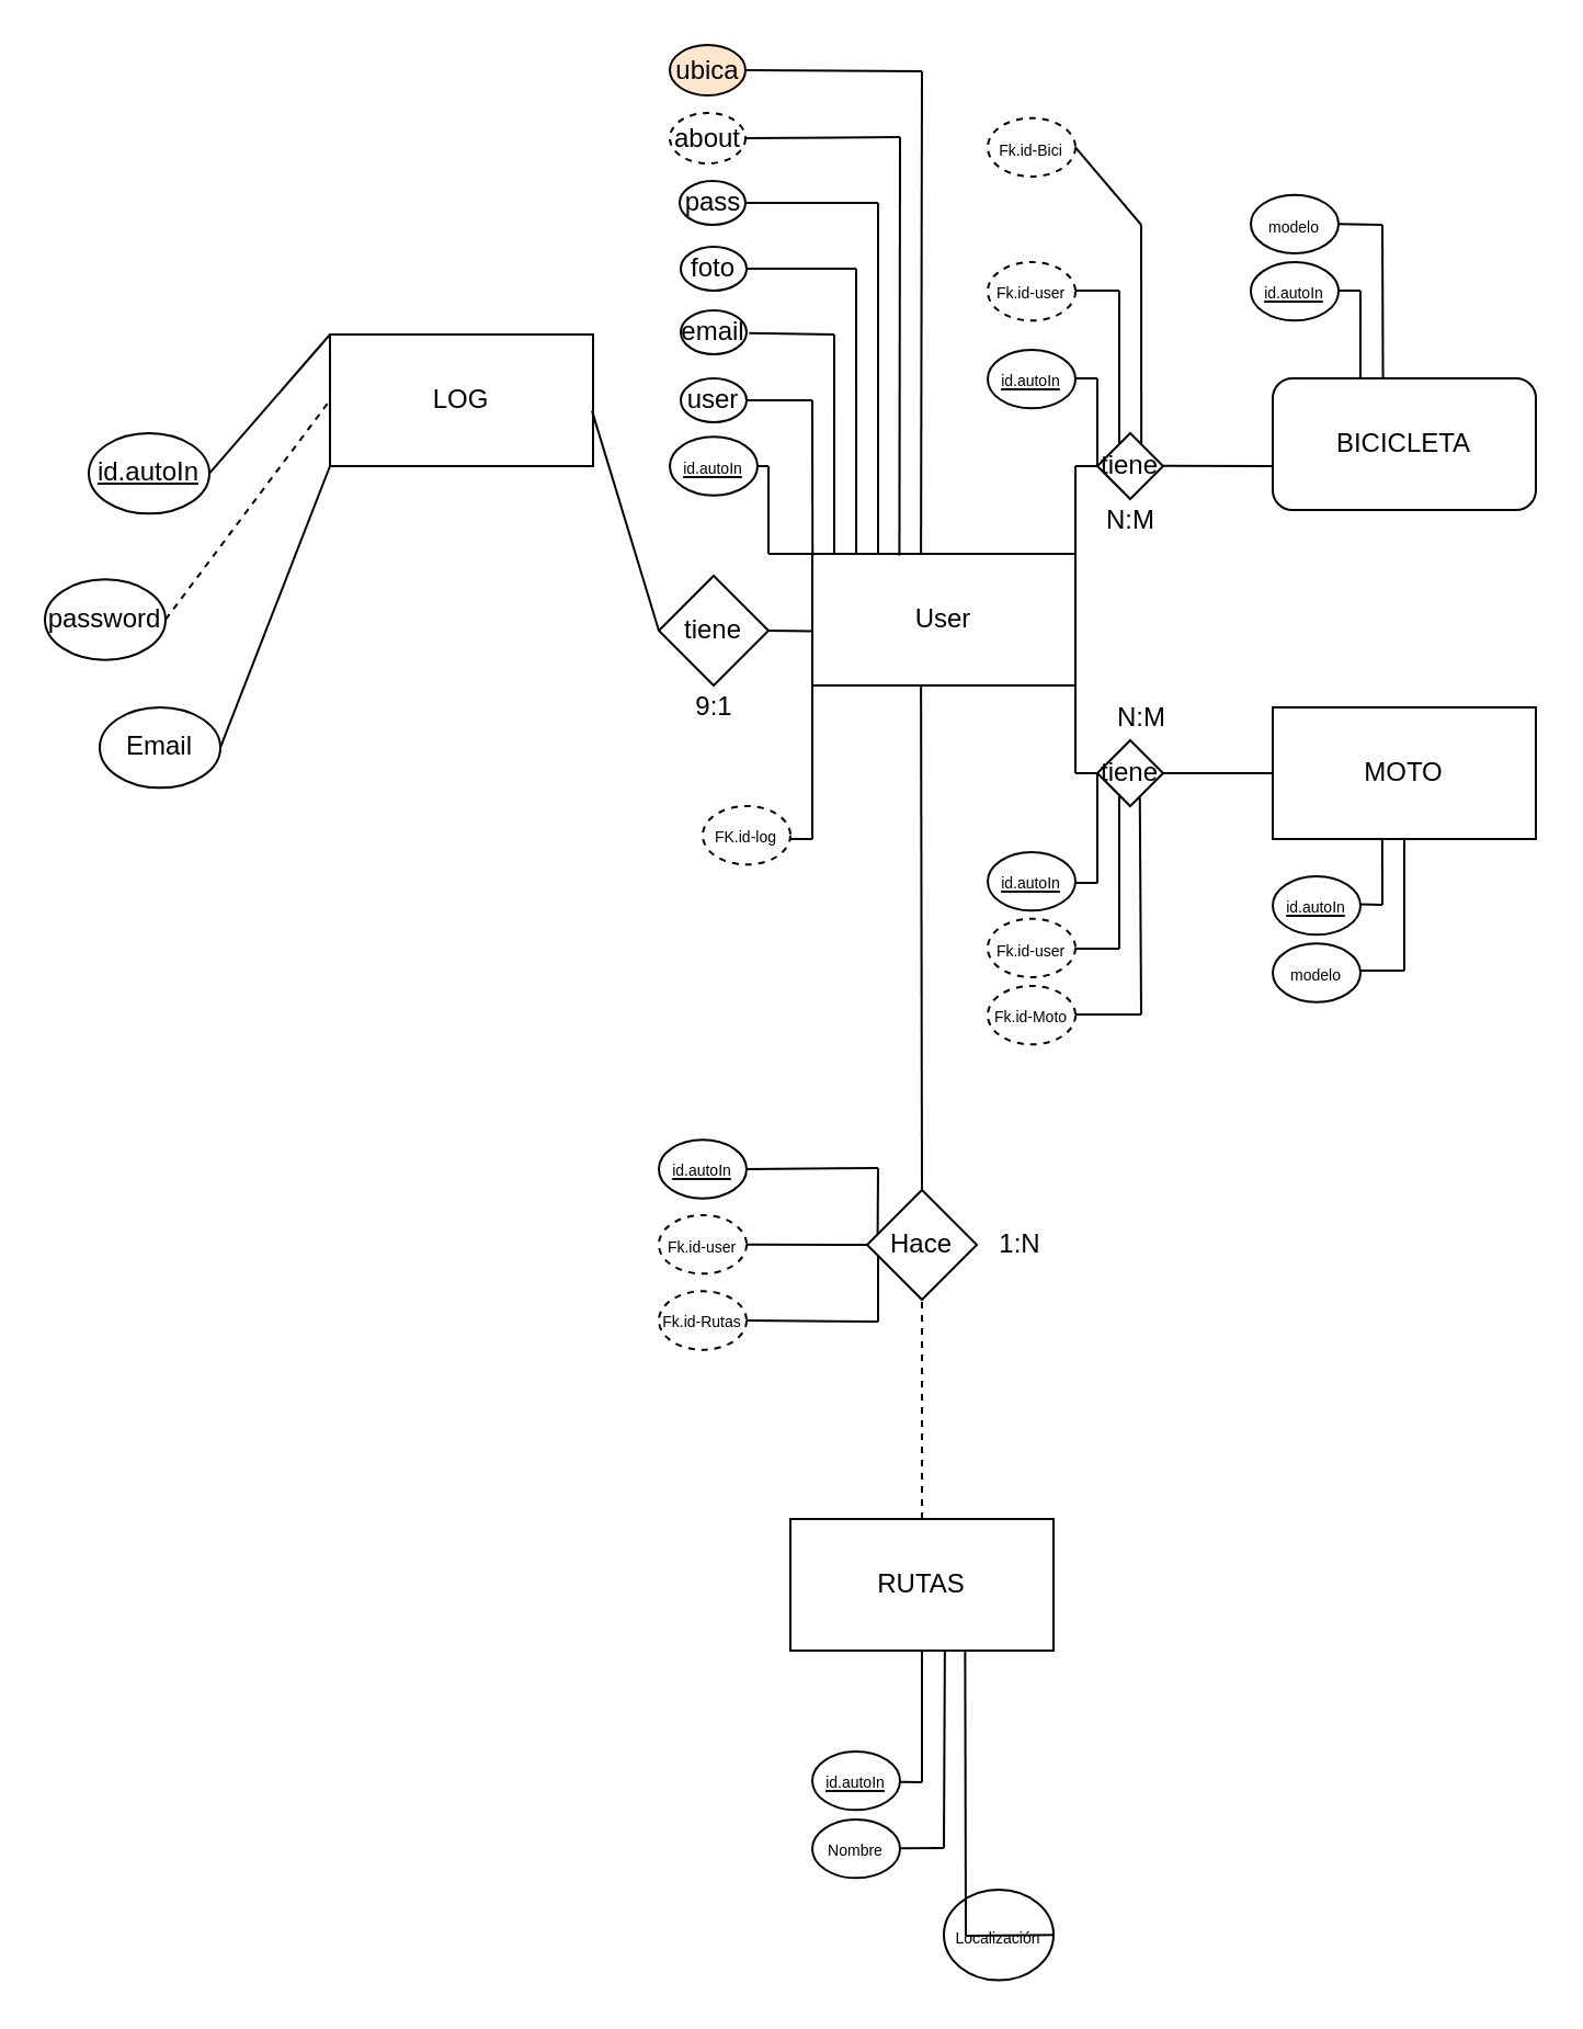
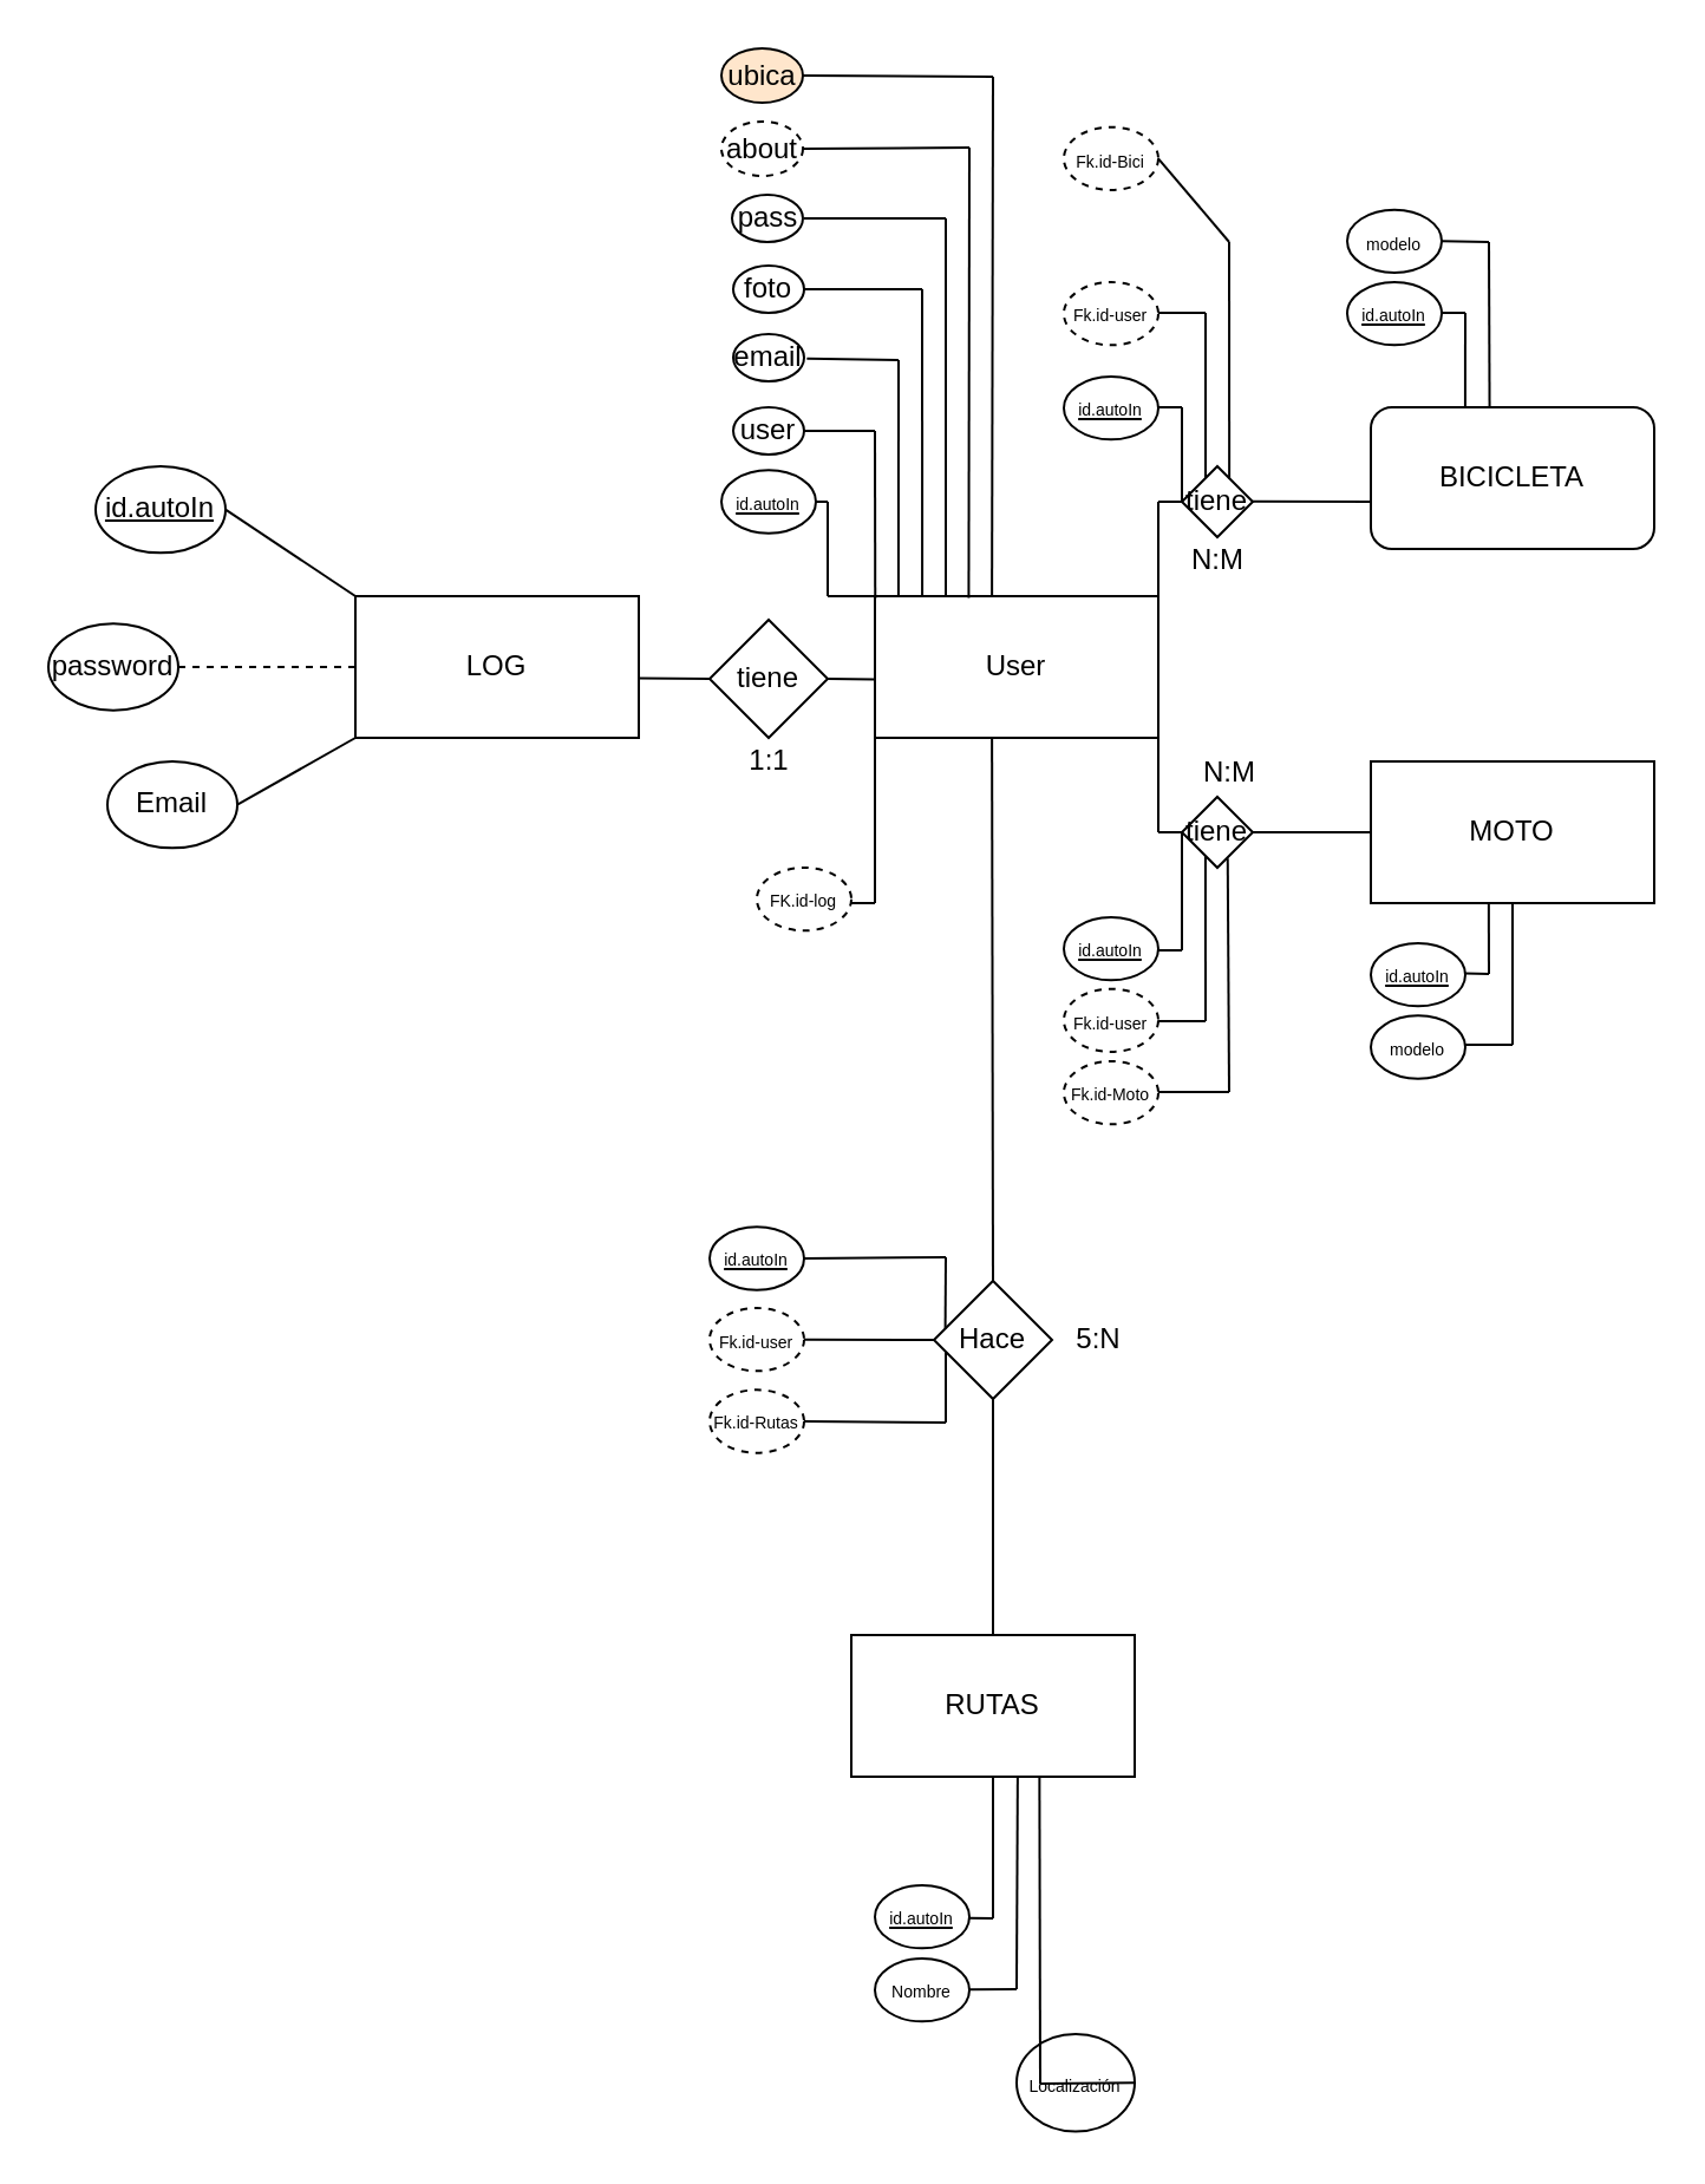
- <mxCell id="5" value="LOG&lt;br&gt;" style="rounded=0;whiteSpace=wrap;html=1;" parent="1" vertex="1"><mxGeometry x="150" y="152" width="120" height="60" as="geometry" /></mxCell>
+ <mxCell id="5" value="LOG&lt;br&gt;" style="rounded=0;whiteSpace=wrap;html=1;" parent="1" vertex="1"><mxGeometry x="150" y="252" width="120" height="60" as="geometry" /></mxCell>
- <mxCell id="10" value="9:1" style="text;html=1;align=center;verticalAlign=middle;resizable=0;points=[];autosize=1;strokeColor=none;fillColor=none;" parent="1" vertex="1"><mxGeometry x="310" y="312" width="30" height="20" as="geometry" /></mxCell>
+ <mxCell id="10" value="1:1" style="text;html=1;align=center;verticalAlign=middle;resizable=0;points=[];autosize=1;strokeColor=none;fillColor=none;" parent="1" vertex="1"><mxGeometry x="310" y="312" width="30" height="20" as="geometry" /></mxCell>
- <mxCell id="94" value="&lt;font style=&quot;font-size: 12px;&quot;&gt;1:N&lt;/font&gt;" style="text;html=1;strokeColor=none;fillColor=none;align=center;verticalAlign=middle;whiteSpace=wrap;rounded=0;fontSize=7;" parent="1" vertex="1"><mxGeometry x="435" y="552" width="60" height="30" as="geometry" /></mxCell>
+ <mxCell id="94" value="&lt;font style=&quot;font-size: 12px;&quot;&gt;5:N&lt;/font&gt;" style="text;html=1;strokeColor=none;fillColor=none;align=center;verticalAlign=middle;whiteSpace=wrap;rounded=0;fontSize=7;" parent="1" vertex="1"><mxGeometry x="435" y="552" width="60" height="30" as="geometry" /></mxCell>
- <mxCell id="23" value="" style="endArrow=none;html=1;rounded=0;entryX=0.5;entryY=1;entryDx=0;entryDy=0;exitX=0.5;exitY=0;exitDx=0;exitDy=0;dashed=1;" parent="1" source="6" target="21" edge="1"><mxGeometry width="50" height="50" relative="1" as="geometry"><mxPoint x="790" y="211.86" as="sourcePoint" /><mxPoint x="710" y="211.86" as="targetPoint" /></mxGeometry></mxCell>
+ <mxCell id="23" value="" style="endArrow=none;html=1;rounded=0;entryX=0.5;entryY=1;entryDx=0;entryDy=0;exitX=0.5;exitY=0;exitDx=0;exitDy=0;" parent="1" source="6" target="21" edge="1"><mxGeometry width="50" height="50" relative="1" as="geometry"><mxPoint x="790" y="211.86" as="sourcePoint" /><mxPoint x="710" y="211.86" as="targetPoint" /></mxGeometry></mxCell>
